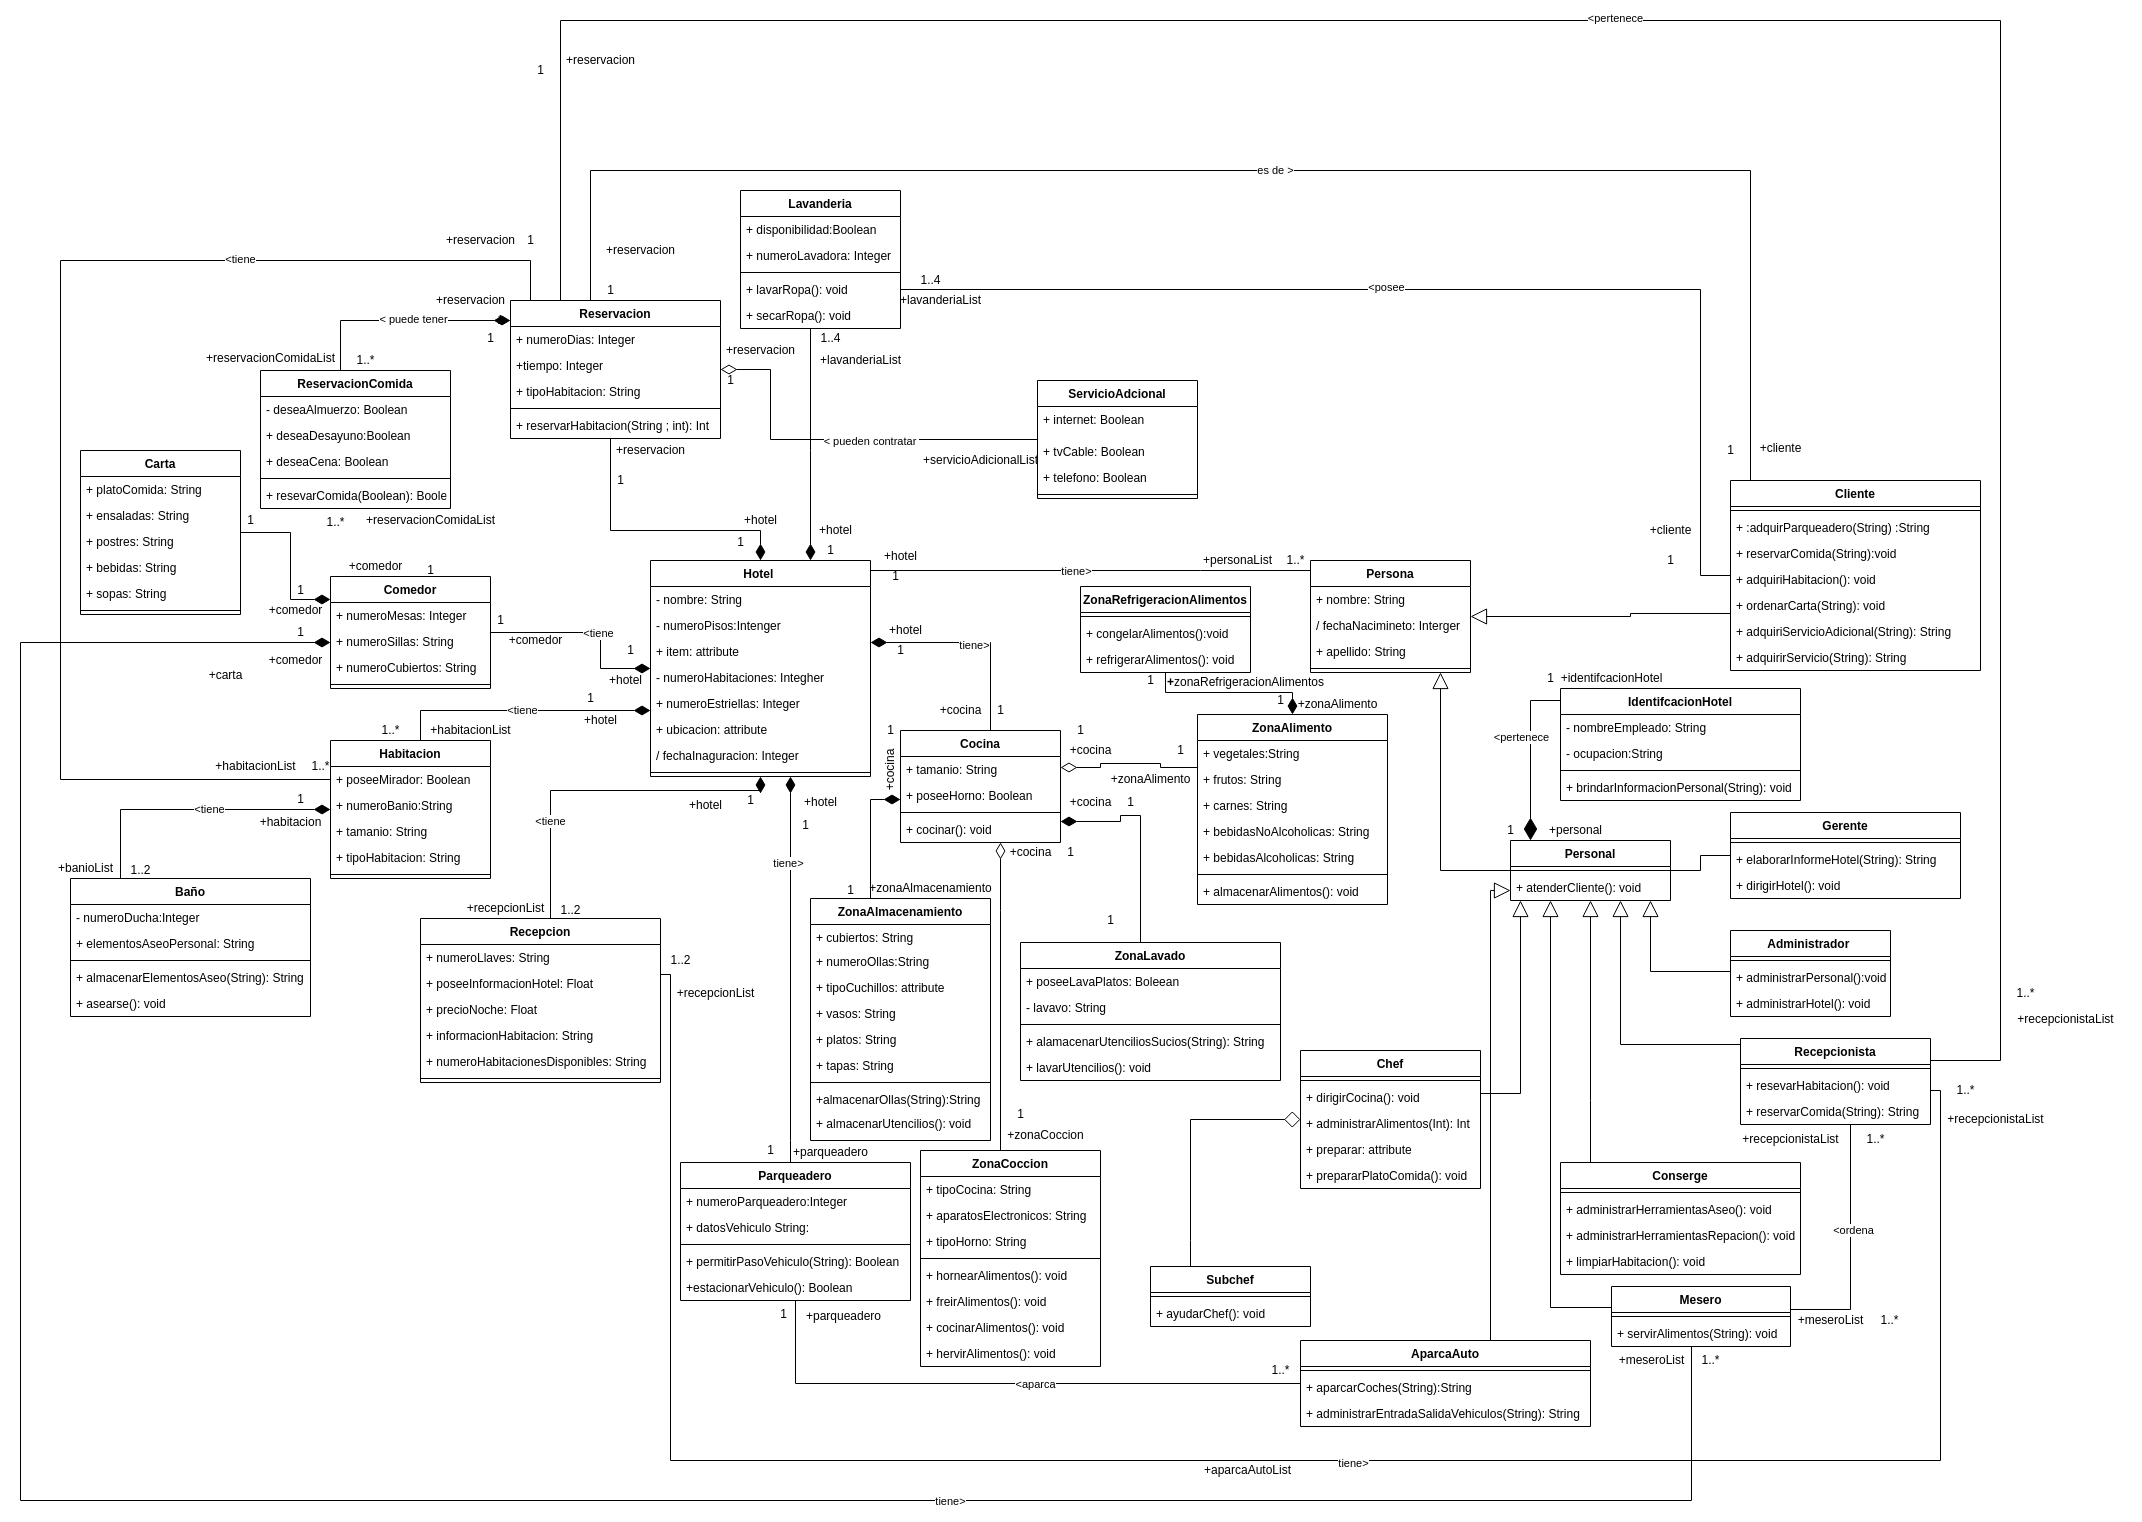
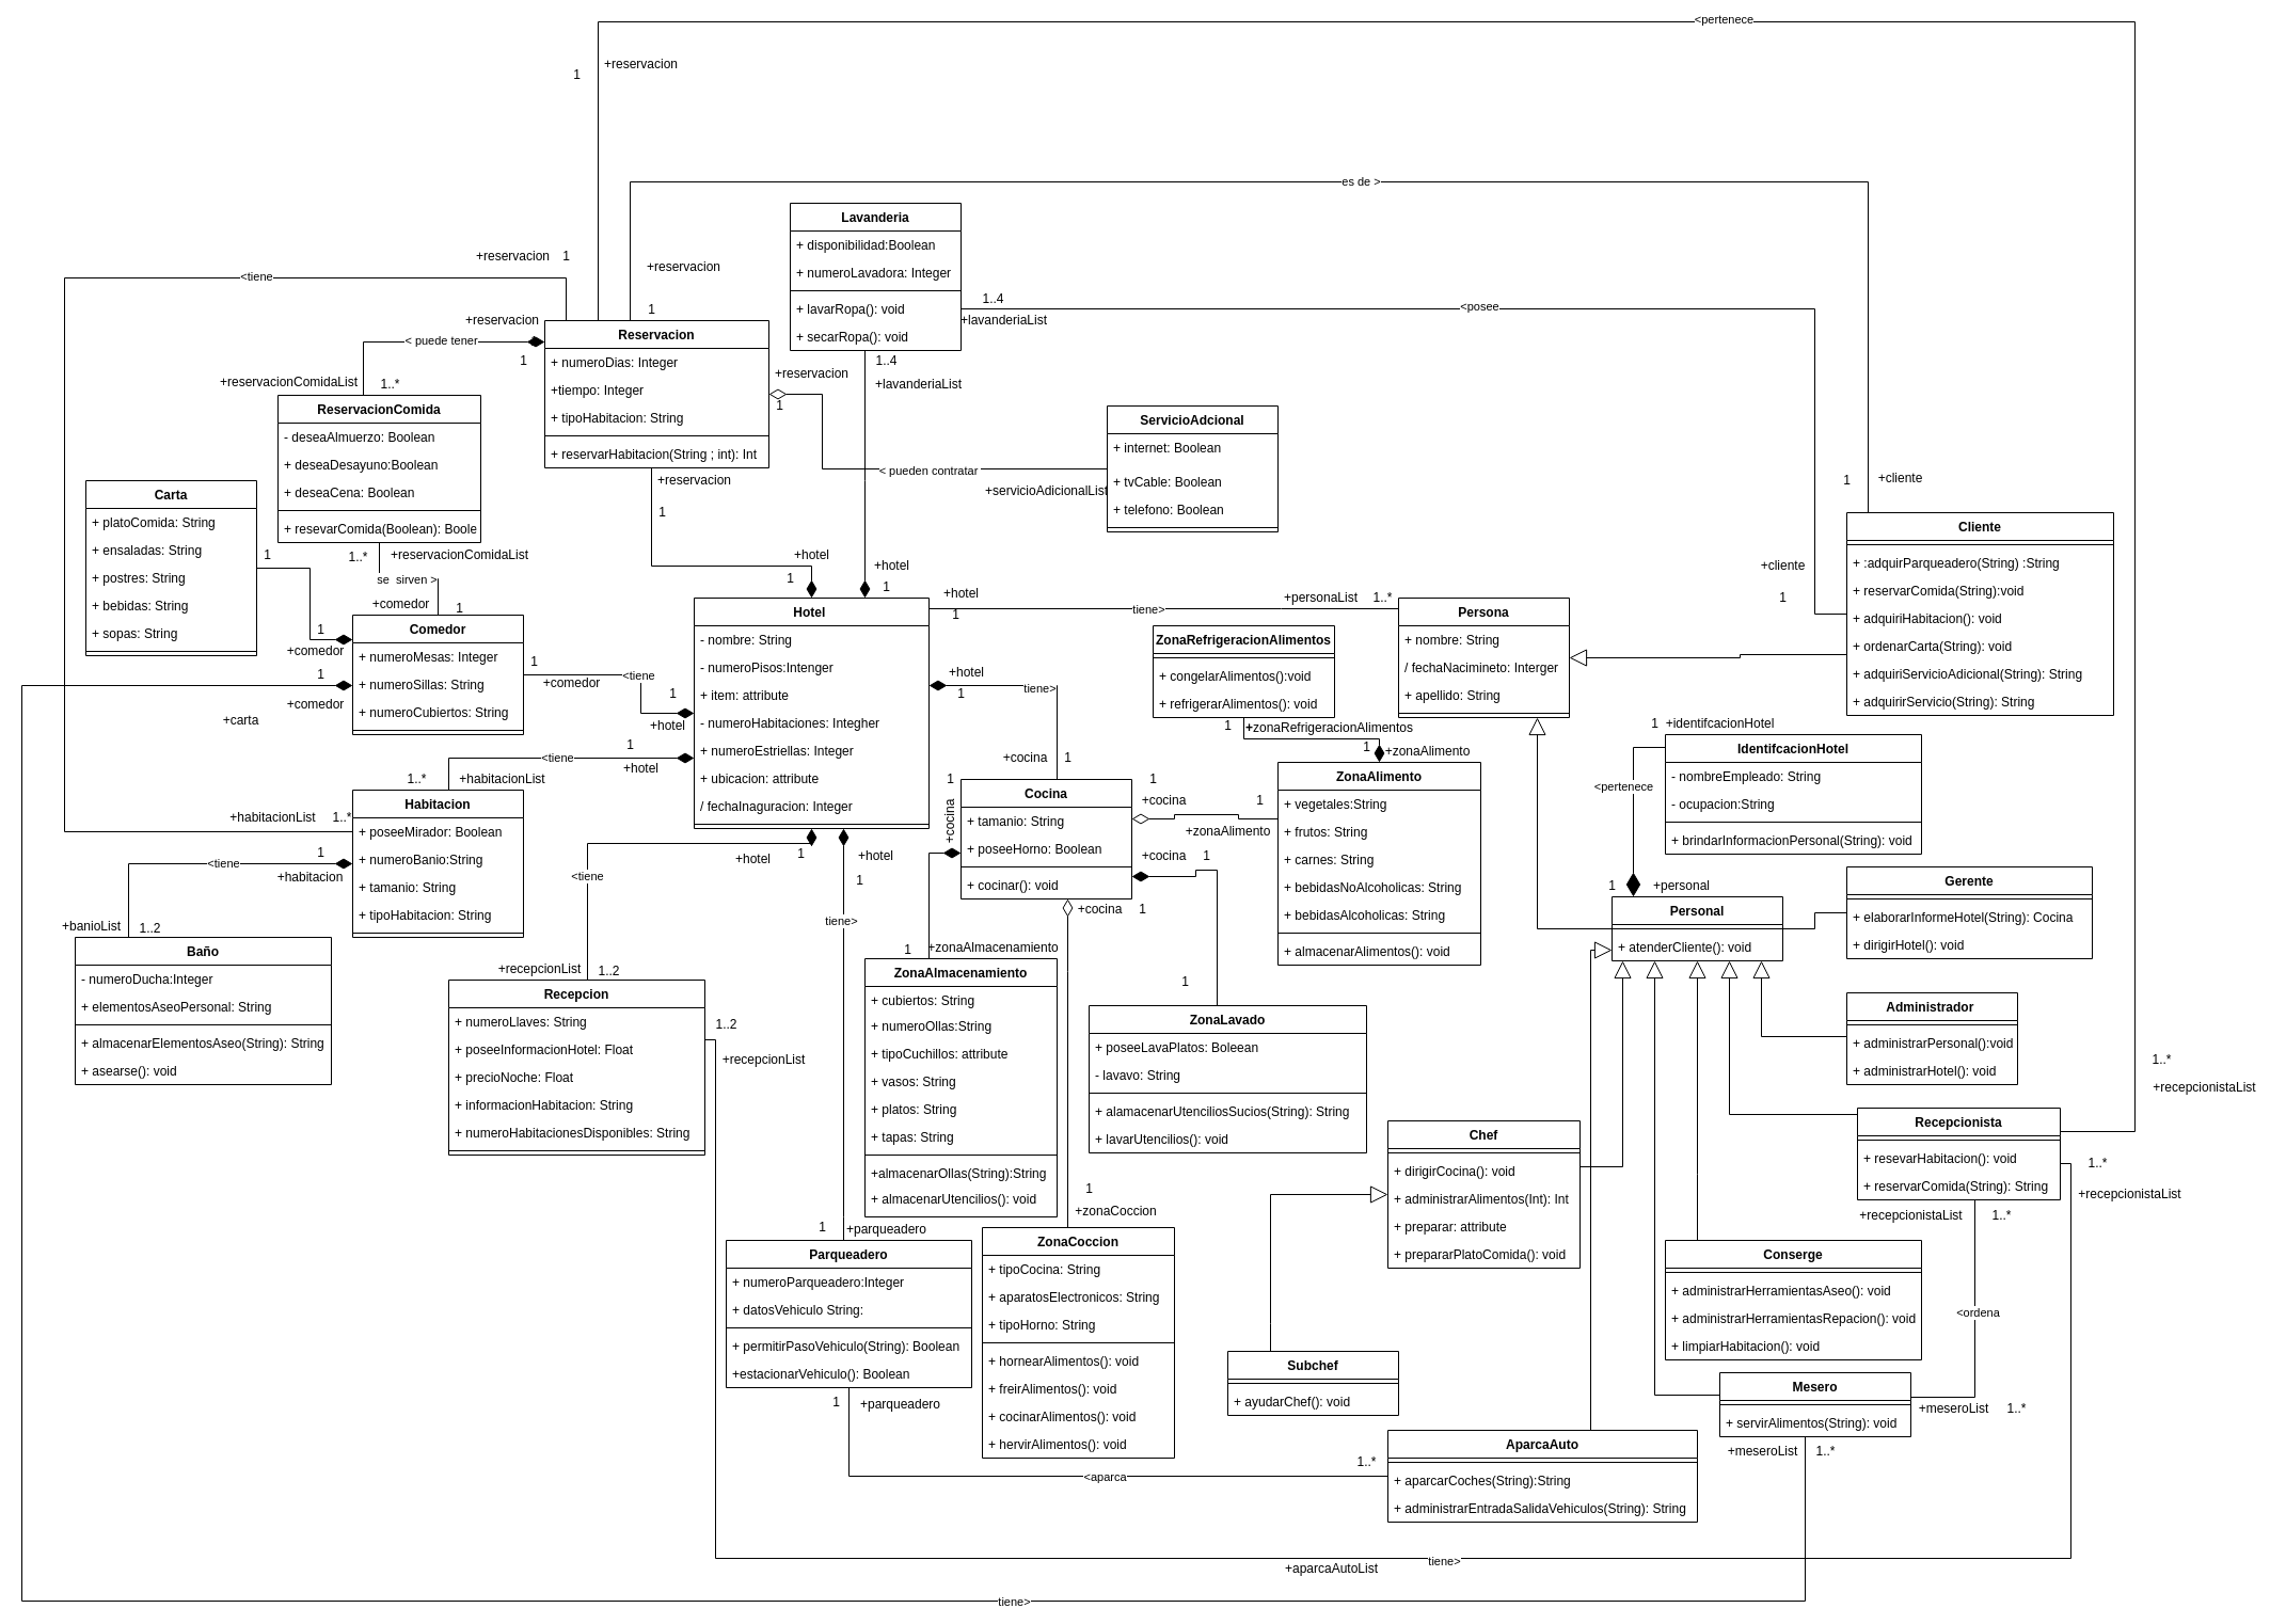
+ <mxCell id="58" style="edgeStyle=orthogonalEdgeStyle;rounded=0;orthogonalLoop=1;jettySize=auto;html=1;startArrow=none;startFill=0;startSize=20;endArrow=none;endFill=0;endSize=14;" parent="1" source="60" target="191" edge="1"><mxGeometry relative="1" as="geometry" /></mxCell>
+ <mxCell id="59" value="se&amp;nbsp; sirven &amp;gt;" style="edgeLabel;html=1;align=center;verticalAlign=middle;resizable=0;points=[];" vertex="1" connectable="0" parent="58"><mxGeometry x="0.171" y="-1" relative="1" as="geometry"><mxPoint x="8" y="1" as="offset" /></mxGeometry></mxCell>
- <mxCell id="40" value="+ elaborarInformeHotel(String): String" style="text;strokeColor=none;fillColor=none;align=left;verticalAlign=top;spacingLeft=4;spacingRight=4;overflow=hidden;rotatable=0;points=[[0,0.5],[1,0.5]];portConstraint=eastwest;" parent="38" vertex="1"><mxGeometry y="34" width="230" height="26" as="geometry" /></mxCell>
+ <mxCell id="40" value="+ elaborarInformeHotel(String): Cocina" style="text;strokeColor=none;fillColor=none;align=left;verticalAlign=top;spacingLeft=4;spacingRight=4;overflow=hidden;rotatable=0;points=[[0,0.5],[1,0.5]];portConstraint=eastwest;" parent="38" vertex="1"><mxGeometry y="34" width="230" height="26" as="geometry" /></mxCell>
- <mxCell id="112" style="edgeStyle=orthogonalEdgeStyle;rounded=0;orthogonalLoop=1;jettySize=auto;html=1;endArrow=diamond;endFill=0;endSize=14;" parent="1" source="113" target="106" edge="1"><mxGeometry relative="1" as="geometry"><Array as="points"><mxPoint x="1190" y="1240" /><mxPoint x="1190" y="1240" /></Array></mxGeometry></mxCell>
+ <mxCell id="112" style="edgeStyle=orthogonalEdgeStyle;rounded=0;orthogonalLoop=1;jettySize=auto;html=1;endArrow=block;endFill=0;endSize=14;" parent="1" source="113" target="106" edge="1"><mxGeometry relative="1" as="geometry"><Array as="points"><mxPoint x="1190" y="1240" /><mxPoint x="1190" y="1240" /></Array></mxGeometry></mxCell>
